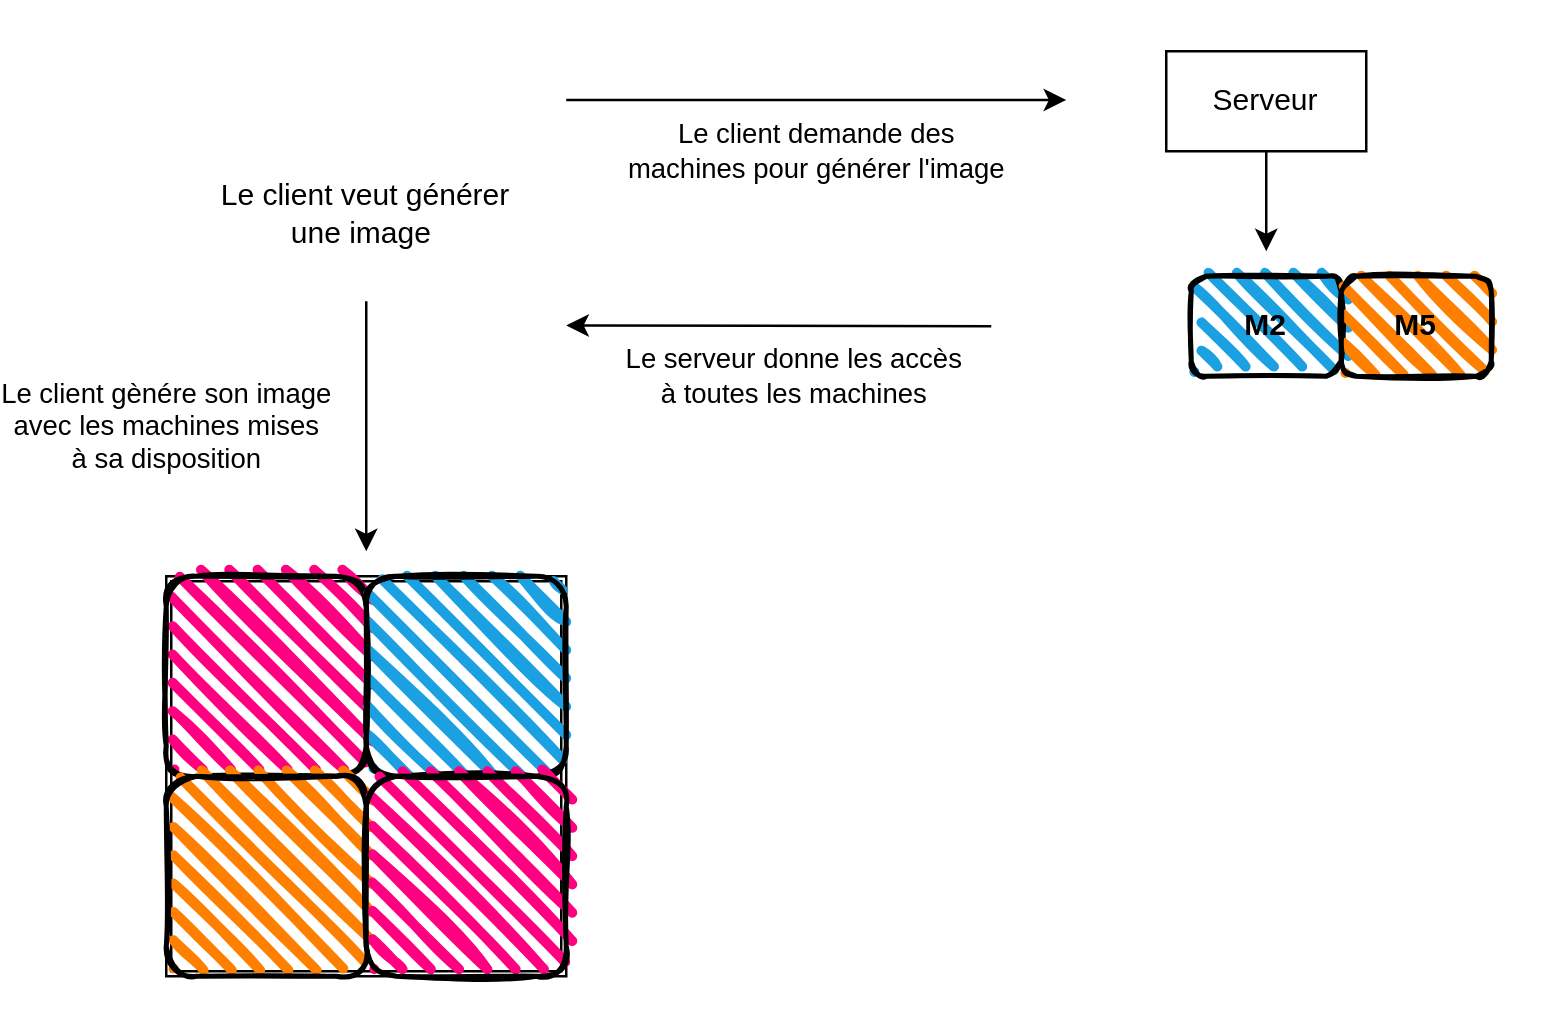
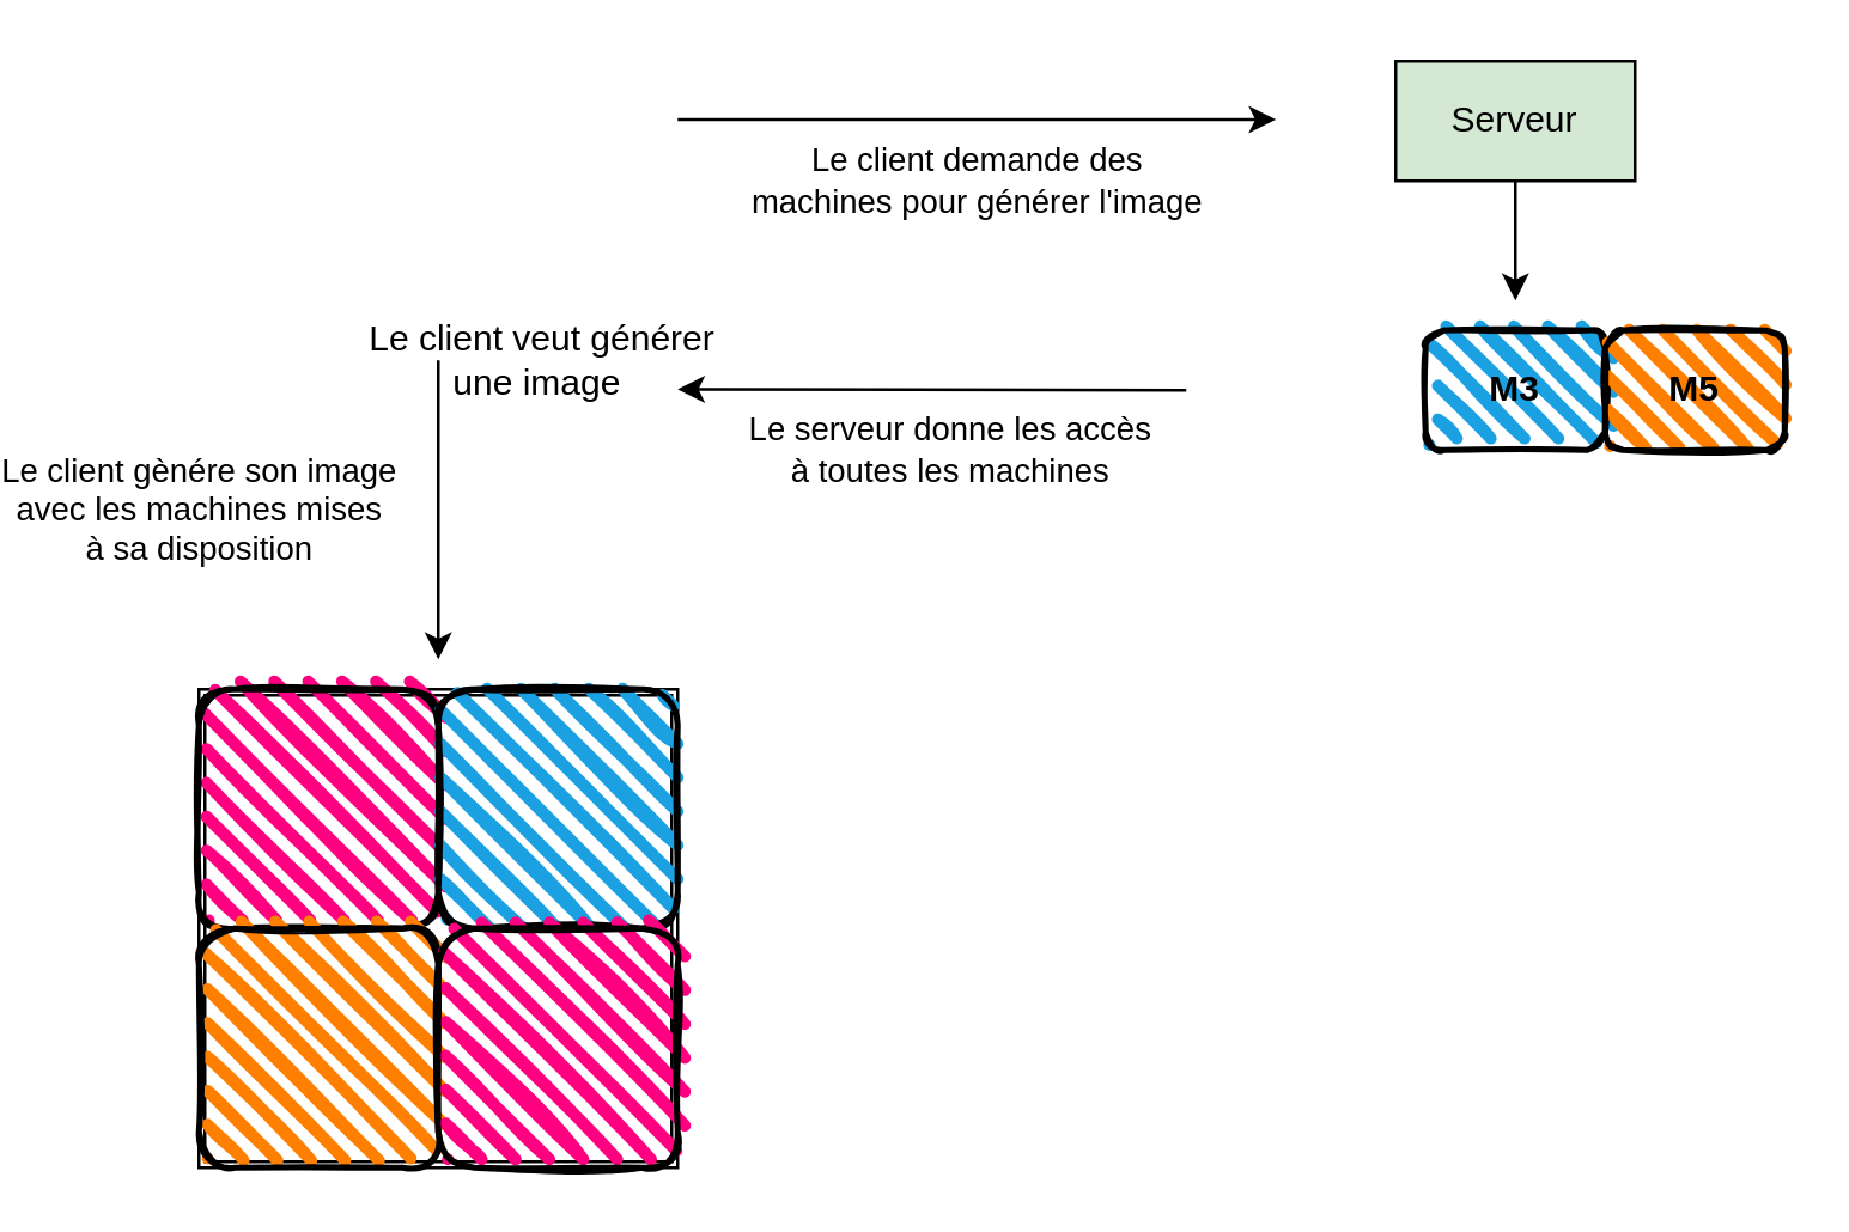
- <mxCell id="2" value="Serveur" style="rounded=0;whiteSpace=wrap;html=1;" vertex="1" parent="1"><mxGeometry x="420" y="20" width="80" height="40" as="geometry" /></mxCell>
+ <mxCell id="2" value="Serveur" style="rounded=0;whiteSpace=wrap;html=1;fillColor=#d5e8d4;" vertex="1" parent="1"><mxGeometry x="420" y="20" width="80" height="40" as="geometry" /></mxCell>
- <mxCell id="3" value="Le client veut générer une image&amp;nbsp;" style="text;html=1;align=center;verticalAlign=middle;whiteSpace=wrap;rounded=0;" vertex="1" parent="1"><mxGeometry x="35" y="70" width="130" height="30" as="geometry" /></mxCell>
+ <mxCell id="3" value="Le client veut générer une image&amp;nbsp;" style="text;html=1;align=center;verticalAlign=middle;whiteSpace=wrap;rounded=0;" vertex="1" parent="1"><mxGeometry x="70" y="105" width="130" height="30" as="geometry" /></mxCell>
- <mxCell id="13" value="&lt;b&gt;M2&lt;/b&gt;" style="rounded=1;whiteSpace=wrap;html=1;strokeWidth=2;fillWeight=4;hachureGap=8;hachureAngle=45;fillColor=#1ba1e2;sketch=1;" vertex="1" parent="1"><mxGeometry x="430" y="110" width="60" height="40" as="geometry" /></mxCell>
+ <mxCell id="13" value="&lt;b&gt;M3&lt;/b&gt;" style="rounded=1;whiteSpace=wrap;html=1;strokeWidth=2;fillWeight=4;hachureGap=8;hachureAngle=45;fillColor=#1ba1e2;sketch=1;" vertex="1" parent="1"><mxGeometry x="430" y="110" width="60" height="40" as="geometry" /></mxCell>
